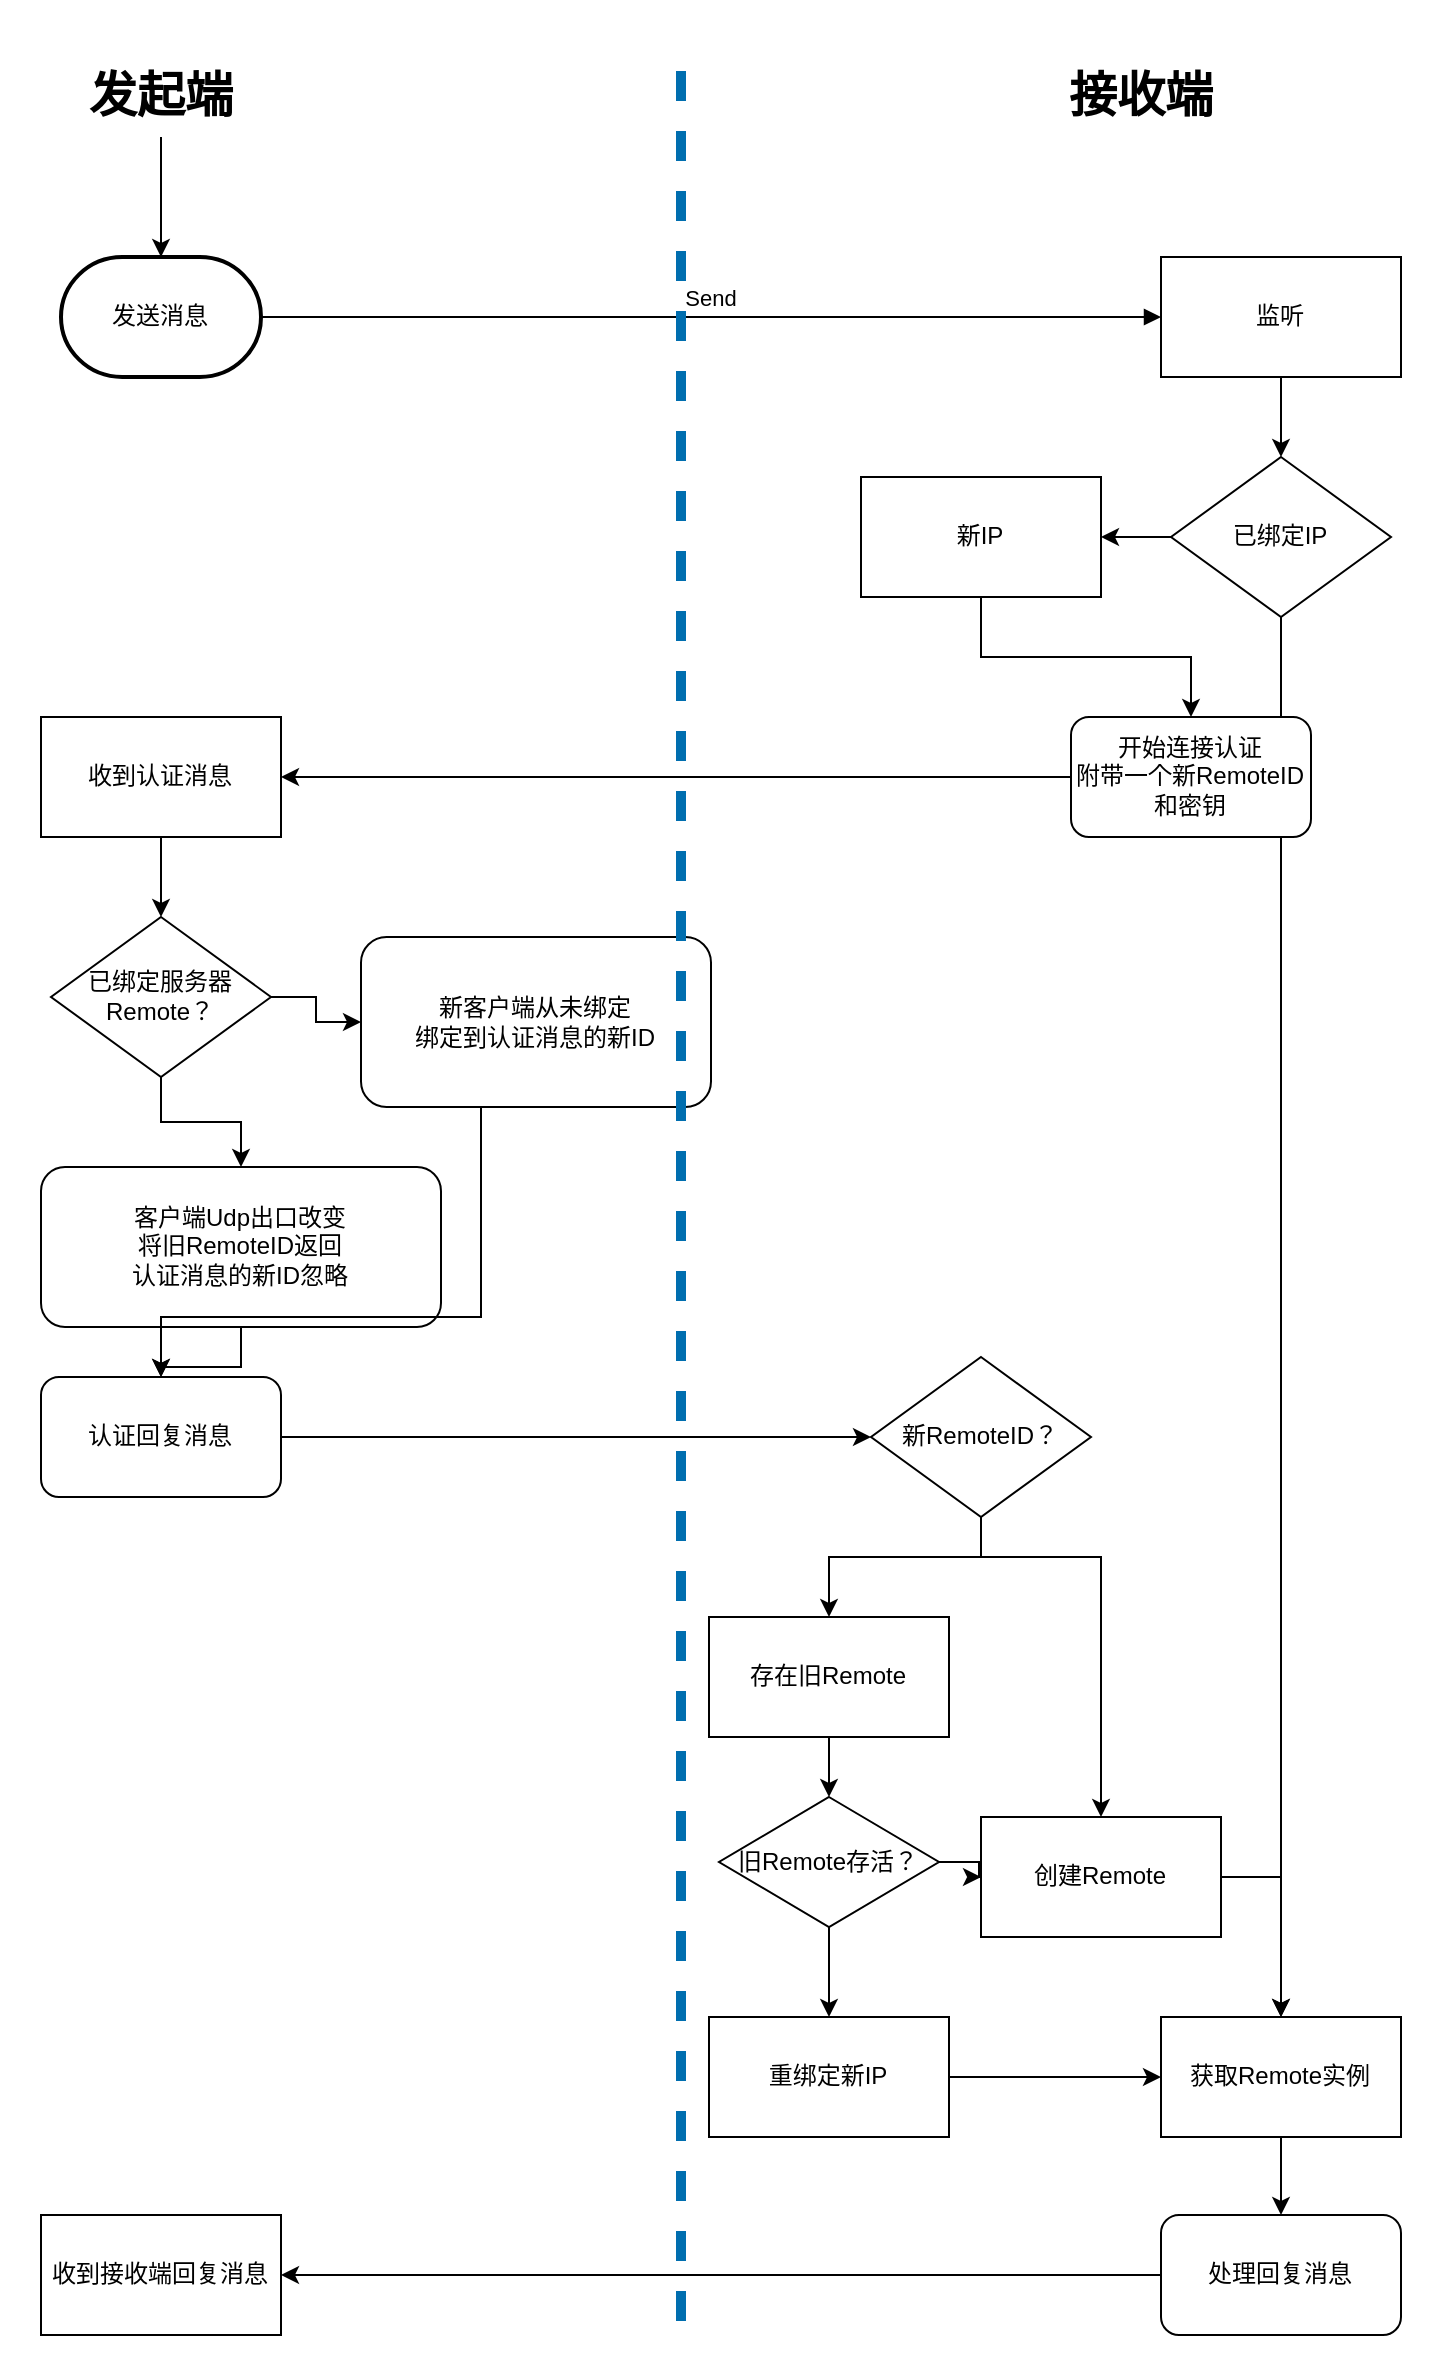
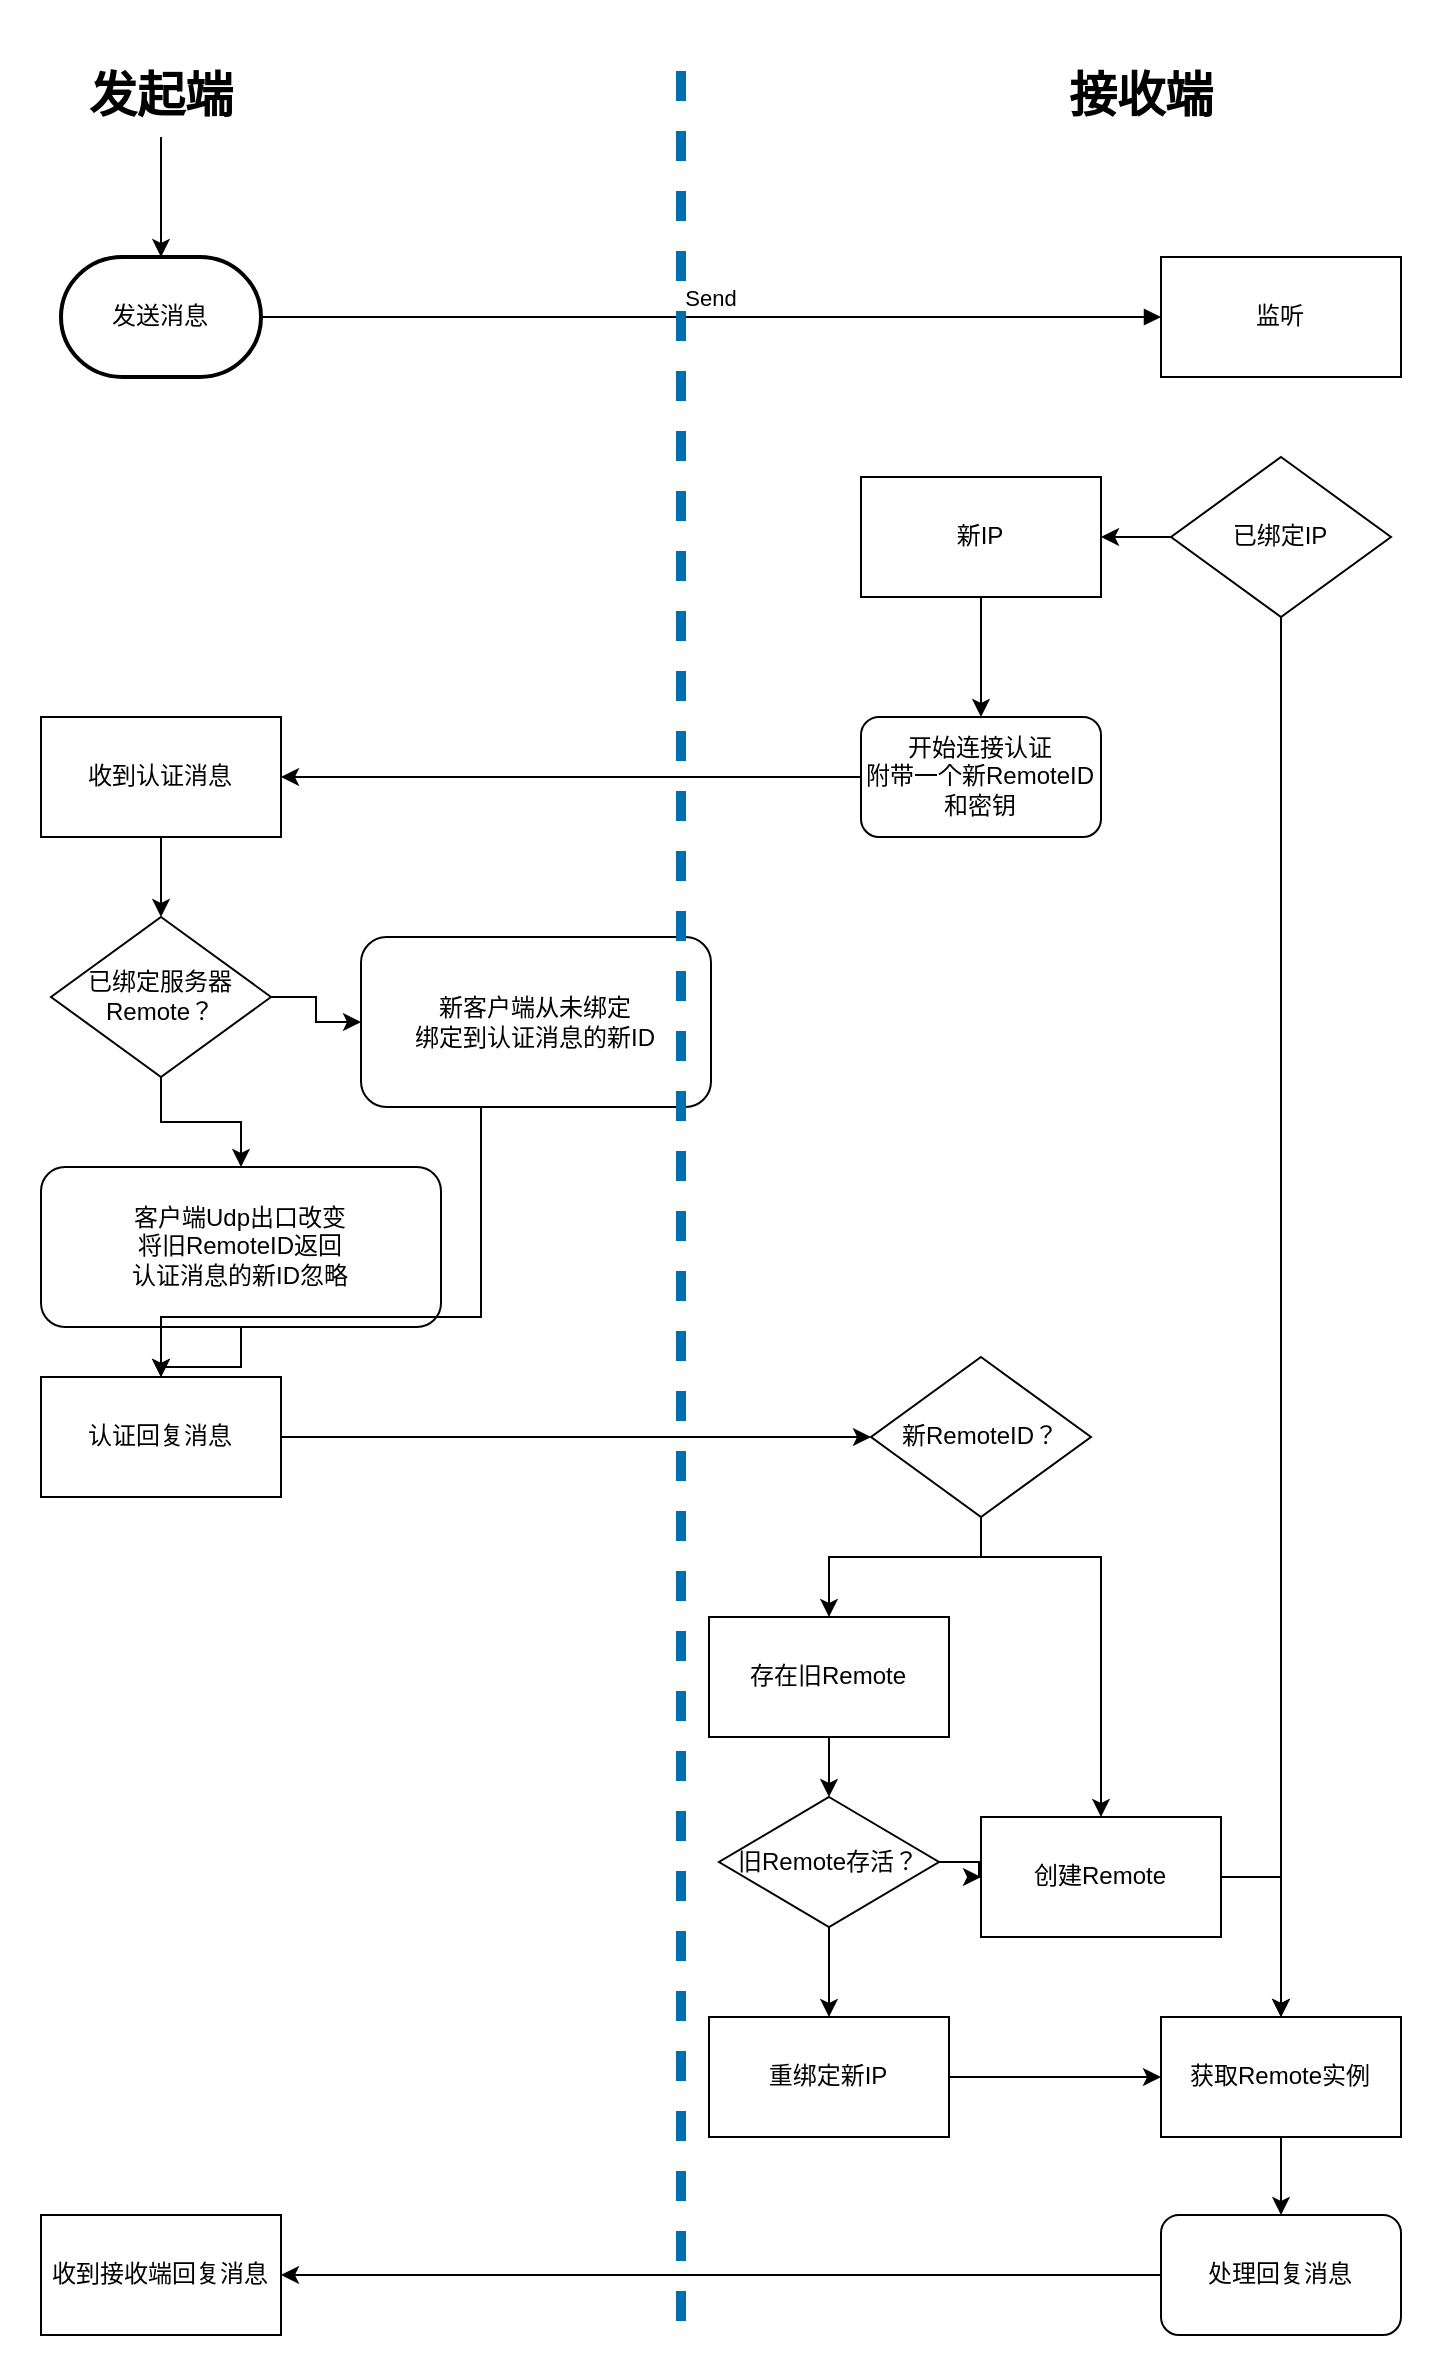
- <mxCell id="10" style="edgeStyle=orthogonalEdgeStyle;rounded=0;orthogonalLoop=1;jettySize=auto;html=1;entryX=0.5;entryY=0;entryDx=0;entryDy=0;" edge="1" parent="1" source="11" target="9"><mxGeometry relative="1" as="geometry" /></mxCell>
- <mxCell id="17" value="开始连接认证&lt;br&gt;附带一个新RemoteID&lt;br&gt;和密钥" style="rounded=1;whiteSpace=wrap;html=1;" vertex="1" parent="1"><mxGeometry x="535" y="358" width="120" height="60" as="geometry" /></mxCell>
+ <mxCell id="17" value="开始连接认证&lt;br&gt;附带一个新RemoteID&lt;br&gt;和密钥" style="rounded=1;whiteSpace=wrap;html=1;" vertex="1" parent="1"><mxGeometry x="430" y="358" width="120" height="60" as="geometry" /></mxCell>
- <mxCell id="28" value="认证回复消息" style="rounded=1;whiteSpace=wrap;html=1;" vertex="1" parent="1"><mxGeometry x="20" y="688" width="120" height="60" as="geometry" /></mxCell>
+ <mxCell id="28" value="认证回复消息" style="whiteSpace=wrap;html=1;rounded=0;" vertex="1" parent="1"><mxGeometry x="20" y="688" width="120" height="60" as="geometry" /></mxCell>
